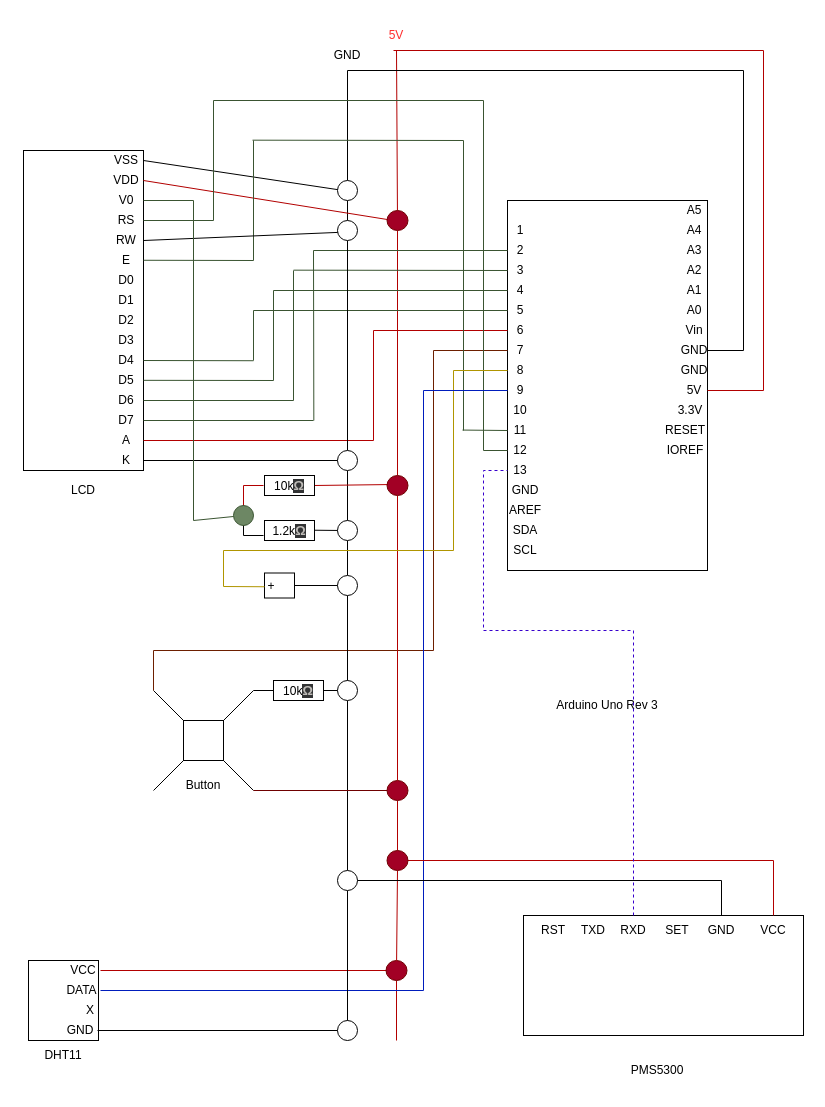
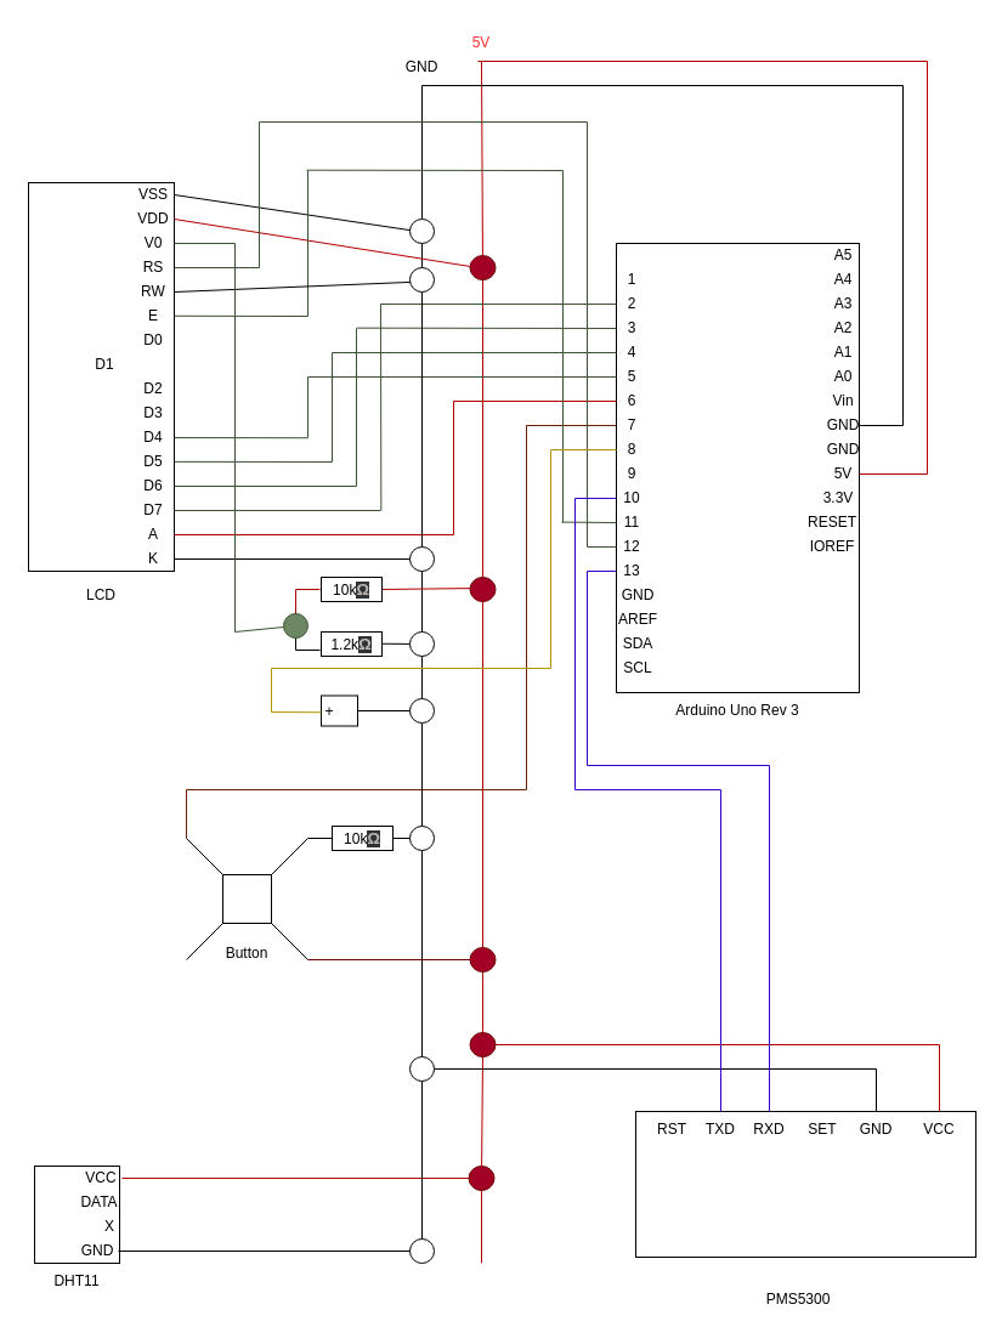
- <mxCell id="58" value="D1" style="text;html=1;align=center;verticalAlign=middle;whiteSpace=wrap;rounded=0;" parent="1" vertex="1"><mxGeometry x="109" y="290" width="34" height="20" as="geometry" /></mxCell>
+ <mxCell id="58" value="D1" style="text;html=1;align=center;verticalAlign=middle;whiteSpace=wrap;rounded=0;" parent="1" vertex="1"><mxGeometry x="69" y="290" width="34" height="20" as="geometry" /></mxCell>
- <mxCell id="161" value="" style="endArrow=none;html=1;rounded=0;exitX=0.5;exitY=0;exitDx=0;exitDy=0;fillColor=#6a00ff;strokeColor=#3700CC;entryX=0;entryY=0.5;entryDx=0;entryDy=0;dashed=1;" parent="1" source="151" target="46" edge="1"><mxGeometry width="50" height="50" relative="1" as="geometry"><mxPoint x="623" y="870" as="sourcePoint" /><mxPoint x="473" y="630" as="targetPoint" /><Array as="points"><mxPoint x="633" y="630" /><mxPoint x="483" y="630" /><mxPoint x="483" y="470" /></Array></mxGeometry></mxCell>
+ <mxCell id="161" value="" style="endArrow=none;html=1;rounded=0;exitX=0.5;exitY=0;exitDx=0;exitDy=0;fillColor=#6a00ff;strokeColor=#3700CC;entryX=0;entryY=0.5;entryDx=0;entryDy=0;" parent="1" source="151" target="46" edge="1"><mxGeometry width="50" height="50" relative="1" as="geometry"><mxPoint x="623" y="870" as="sourcePoint" /><mxPoint x="473" y="630" as="targetPoint" /><Array as="points"><mxPoint x="633" y="630" /><mxPoint x="483" y="630" /><mxPoint x="483" y="470" /></Array></mxGeometry></mxCell>
+ <mxCell id="162" value="" style="endArrow=none;html=1;rounded=0;fillColor=#6a00ff;strokeColor=#3700CC;exitX=0.5;exitY=0;exitDx=0;exitDy=0;entryX=0;entryY=0.5;entryDx=0;entryDy=0;" parent="1" source="150" target="43" edge="1"><mxGeometry width="50" height="50" relative="1" as="geometry"><mxPoint x="553" y="800" as="sourcePoint" /><mxPoint x="453" y="650" as="targetPoint" /><Array as="points"><mxPoint x="593" y="650" /><mxPoint x="473" y="650" /><mxPoint x="473" y="410" /></Array></mxGeometry></mxCell>
- <mxCell id="9" value="Arduino Uno Rev 3" style="text;html=1;align=center;verticalAlign=middle;whiteSpace=wrap;rounded=0;" parent="1" vertex="1"><mxGeometry x="547" y="690" width="120" height="30" as="geometry" /></mxCell>
+ <mxCell id="9" value="Arduino Uno Rev 3" style="text;html=1;align=center;verticalAlign=middle;whiteSpace=wrap;rounded=0;" parent="1" vertex="1"><mxGeometry x="547" y="570" width="120" height="30" as="geometry" /></mxCell>
- <mxCell id="136" value="" style="endArrow=none;html=1;rounded=0;fillColor=#0050ef;strokeColor=#001DBC;entryX=1;entryY=0.5;entryDx=0;entryDy=0;exitX=0;exitY=0.5;exitDx=0;exitDy=0;" parent="1" source="42" target="128" edge="1"><mxGeometry width="50" height="50" relative="1" as="geometry"><mxPoint x="423" y="380" as="sourcePoint" /><mxPoint x="143" y="989.29" as="targetPoint" /><Array as="points"><mxPoint x="423" y="390" /><mxPoint x="423" y="990" /></Array></mxGeometry></mxCell>
